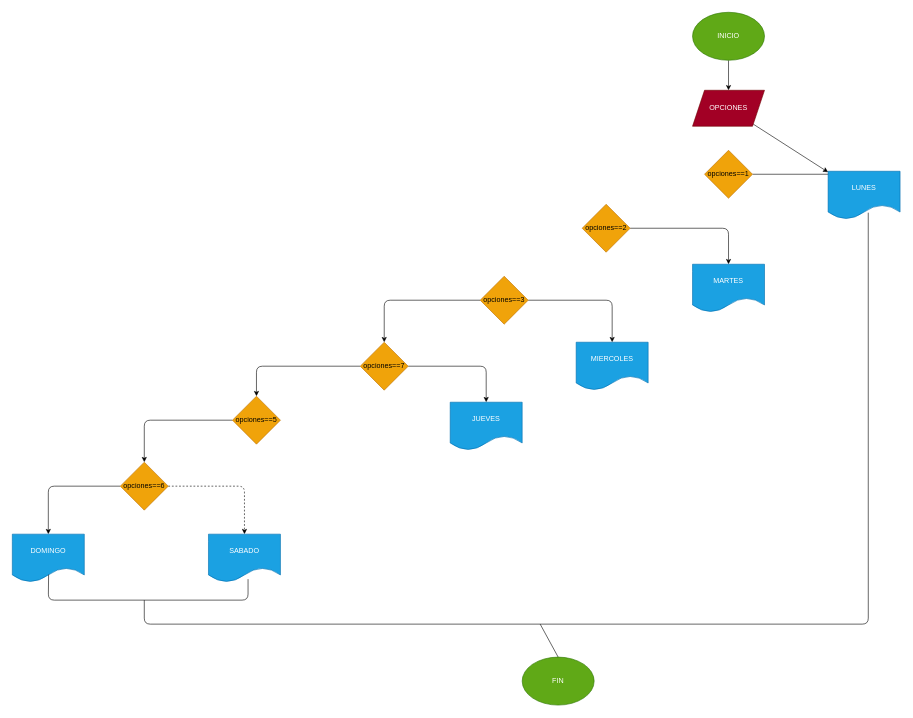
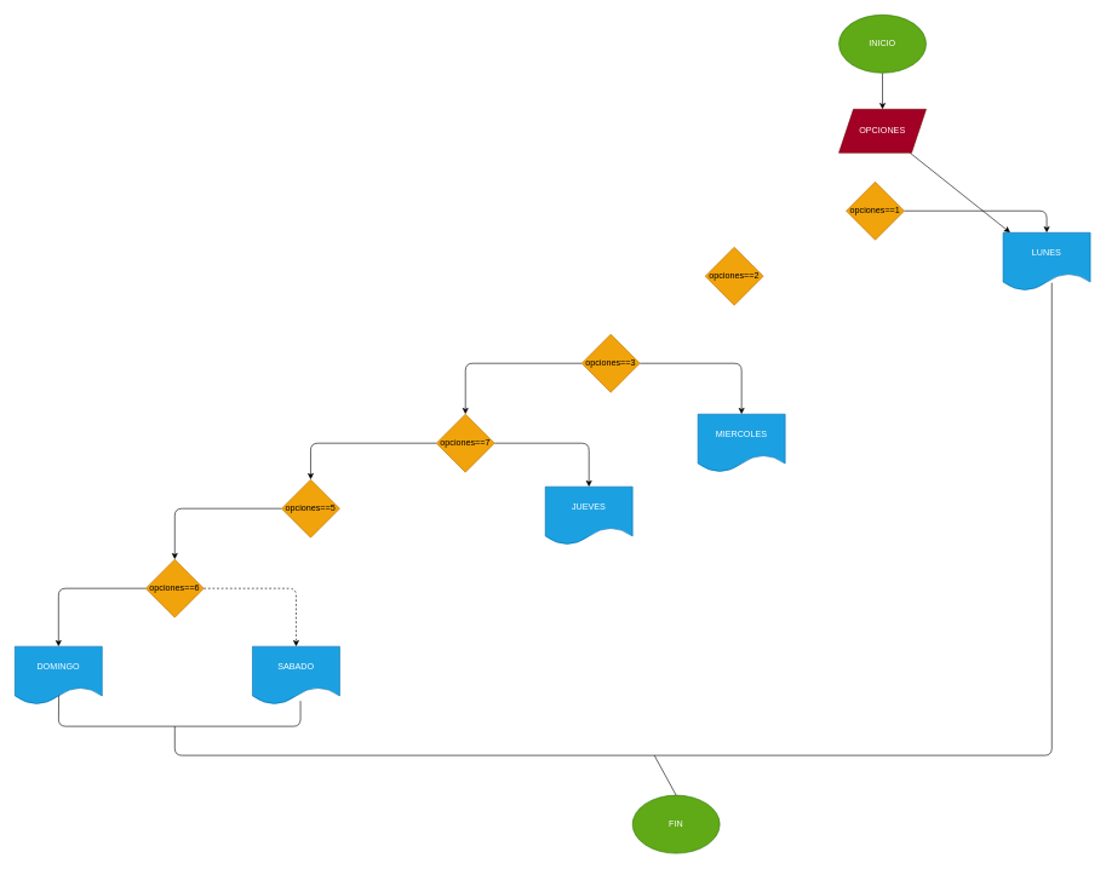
- <mxCell id="7" value="opciones==1" style="rhombus;whiteSpace=wrap;html=1;fillColor=#f0a30a;fontColor=#000000;strokeColor=#BD7000;" vertex="1" parent="1"><mxGeometry x="1174" y="250" width="80" height="80" as="geometry" /></mxCell>
+ <mxCell id="7" value="opciones==1" style="rhombus;whiteSpace=wrap;html=1;fillColor=#f0a30a;fontColor=#000000;strokeColor=#BD7000;" vertex="1" parent="1"><mxGeometry x="1164" y="250" width="80" height="80" as="geometry" /></mxCell>
- <mxCell id="8" value="LUNES" style="shape=document;whiteSpace=wrap;html=1;boundedLbl=1;fillColor=#1ba1e2;fontColor=#ffffff;strokeColor=#006EAF;" vertex="1" parent="1"><mxGeometry x="1380" y="285" width="120" height="80" as="geometry" /></mxCell>
+ <mxCell id="8" value="LUNES" style="shape=document;whiteSpace=wrap;html=1;boundedLbl=1;fillColor=#1ba1e2;fontColor=#ffffff;strokeColor=#006EAF;" vertex="1" parent="1"><mxGeometry x="1380" y="320" width="120" height="80" as="geometry" /></mxCell>
- <mxCell id="9" value="" style="edgeStyle=none;html=1;" edge="1" parent="1" source="10" target="11"><mxGeometry relative="1" as="geometry"><Array as="points"><mxPoint x="1214" y="380" /></Array></mxGeometry></mxCell>
- <mxCell id="11" value="MARTES" style="shape=document;whiteSpace=wrap;html=1;boundedLbl=1;fillColor=#1ba1e2;fontColor=#ffffff;strokeColor=#006EAF;" vertex="1" parent="1"><mxGeometry x="1154" y="440" width="120" height="80" as="geometry" /></mxCell>
